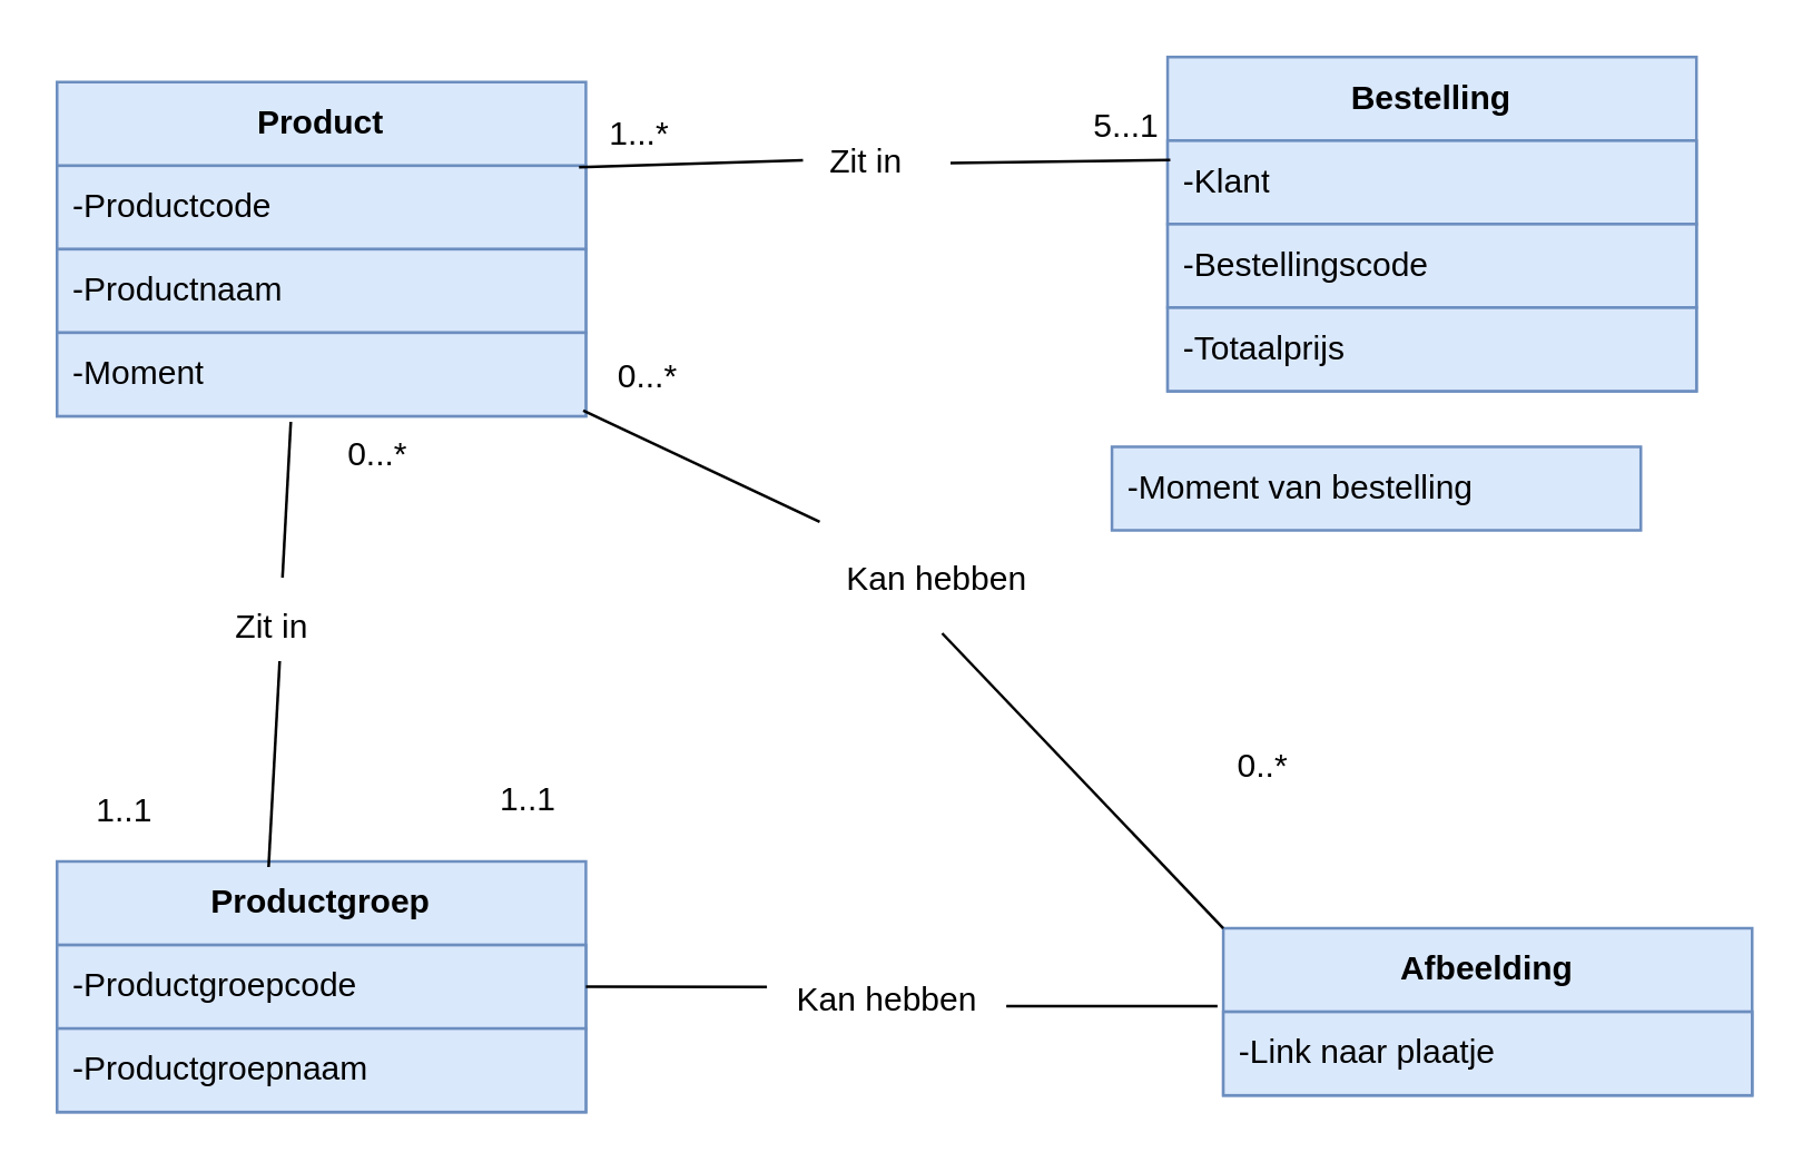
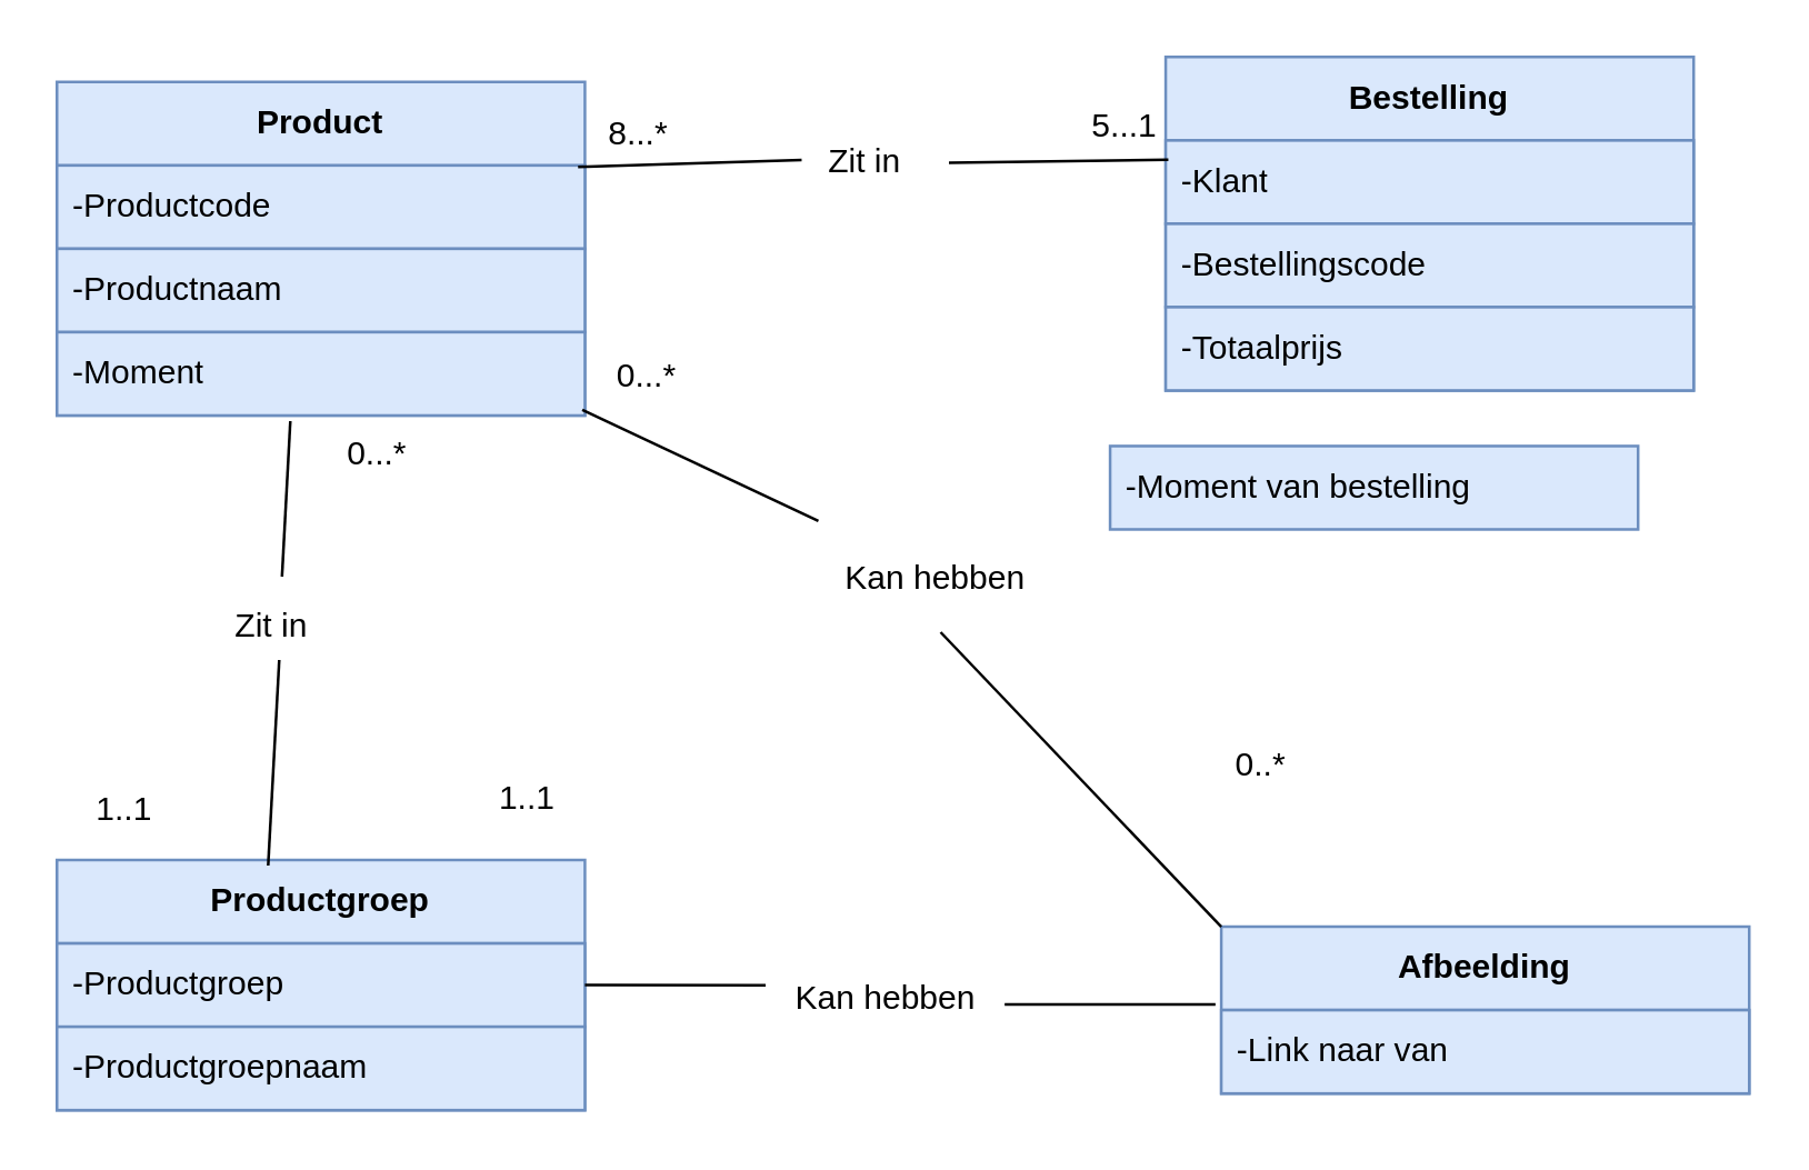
- <mxCell id="33" value="1...*" style="text;html=1;align=center;verticalAlign=middle;resizable=0;points=[];autosize=1;strokeColor=none;fillColor=none;" vertex="1" parent="1"><mxGeometry x="209.5" y="35" width="39" height="26" as="geometry" /></mxCell>
+ <mxCell id="33" value="8...*" style="text;html=1;align=center;verticalAlign=middle;resizable=0;points=[];autosize=1;strokeColor=none;fillColor=none;" vertex="1" parent="1"><mxGeometry x="209.5" y="35" width="39" height="26" as="geometry" /></mxCell>
- <mxCell id="7" value="-Productgroepcode" style="text;strokeColor=#6c8ebf;fillColor=#dae8fc;align=left;verticalAlign=middle;spacingLeft=4;spacingRight=4;overflow=hidden;points=[[0,0.5],[1,0.5]];portConstraint=eastwest;rotatable=0;whiteSpace=wrap;html=1;" parent="6" vertex="1"><mxGeometry y="30" width="190" height="30" as="geometry" /></mxCell>
+ <mxCell id="7" value="-Productgroep" style="text;strokeColor=#6c8ebf;fillColor=#dae8fc;align=left;verticalAlign=middle;spacingLeft=4;spacingRight=4;overflow=hidden;points=[[0,0.5],[1,0.5]];portConstraint=eastwest;rotatable=0;whiteSpace=wrap;html=1;" parent="6" vertex="1"><mxGeometry y="30" width="190" height="30" as="geometry" /></mxCell>
- <mxCell id="10" value="-Link naar plaatje" style="text;strokeColor=#6c8ebf;fillColor=#dae8fc;align=left;verticalAlign=middle;spacingLeft=4;spacingRight=4;overflow=hidden;points=[[0,0.5],[1,0.5]];portConstraint=eastwest;rotatable=0;whiteSpace=wrap;html=1;" parent="9" vertex="1"><mxGeometry y="30" width="190" height="30" as="geometry" /></mxCell>
+ <mxCell id="10" value="-Link naar van" style="text;strokeColor=#6c8ebf;fillColor=#dae8fc;align=left;verticalAlign=middle;spacingLeft=4;spacingRight=4;overflow=hidden;points=[[0,0.5],[1,0.5]];portConstraint=eastwest;rotatable=0;whiteSpace=wrap;html=1;" parent="9" vertex="1"><mxGeometry y="30" width="190" height="30" as="geometry" /></mxCell>
